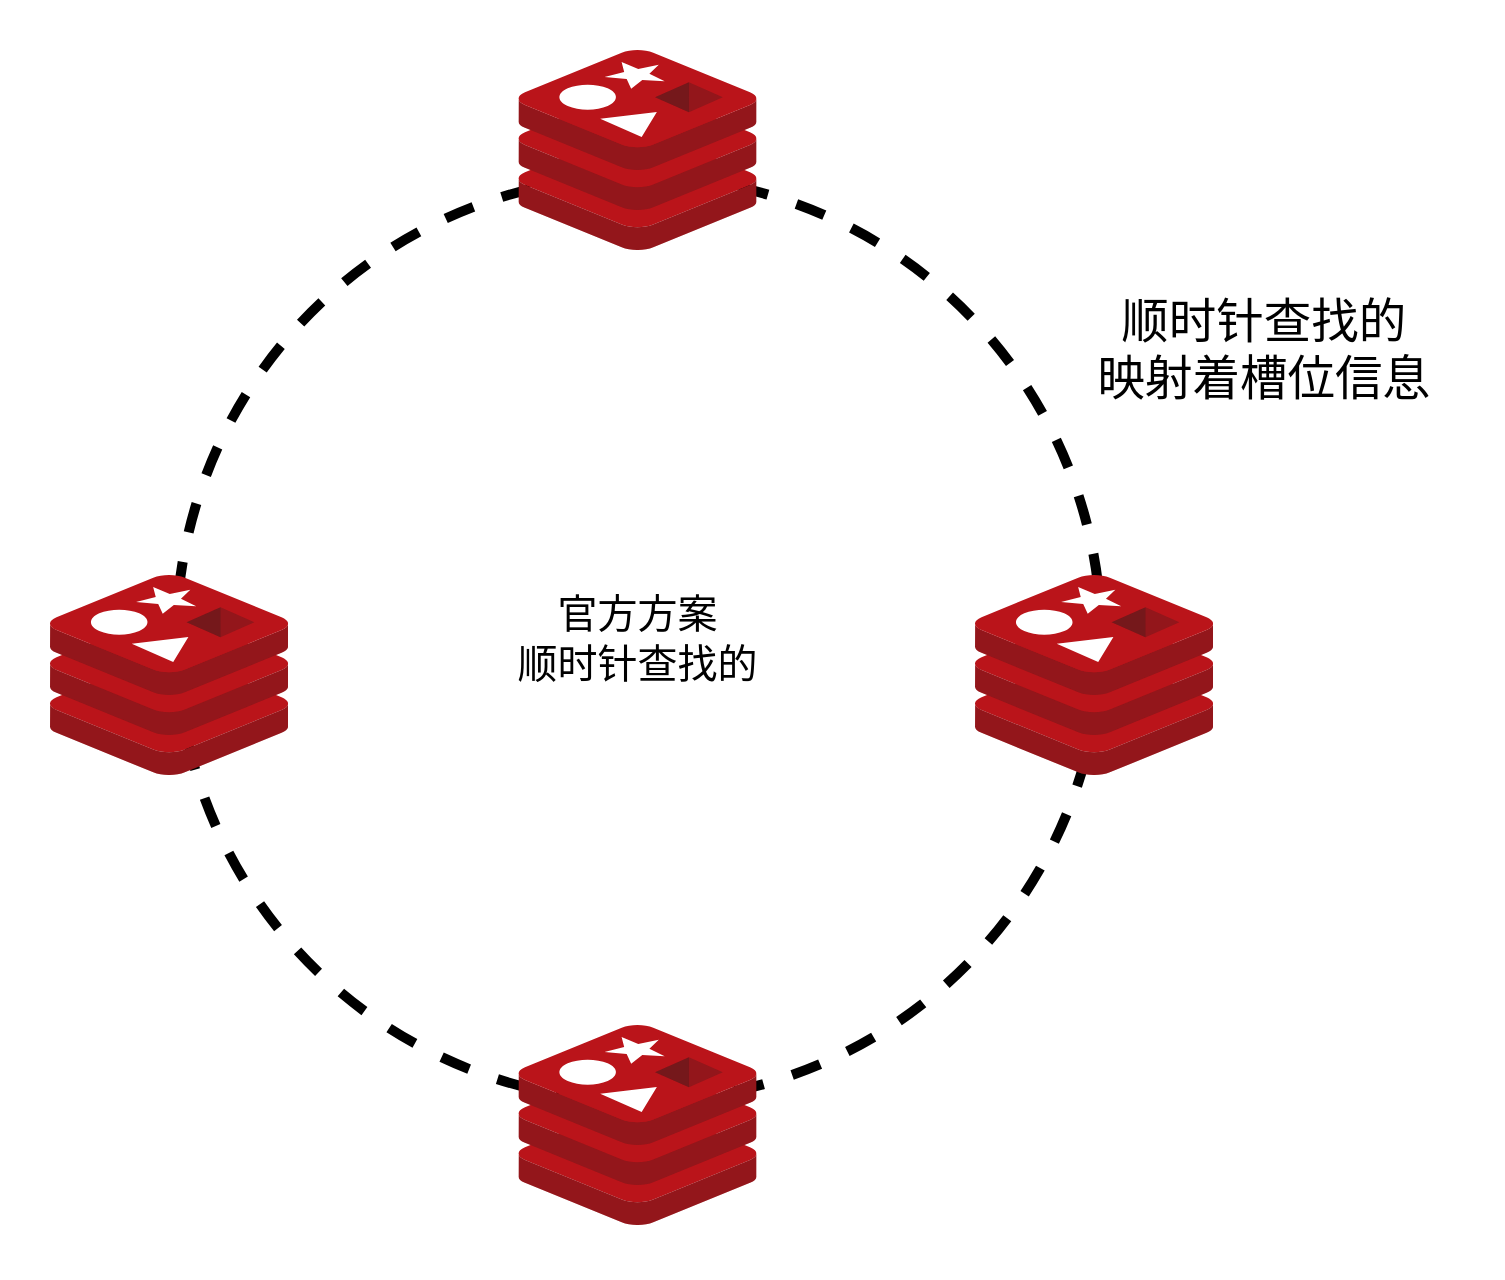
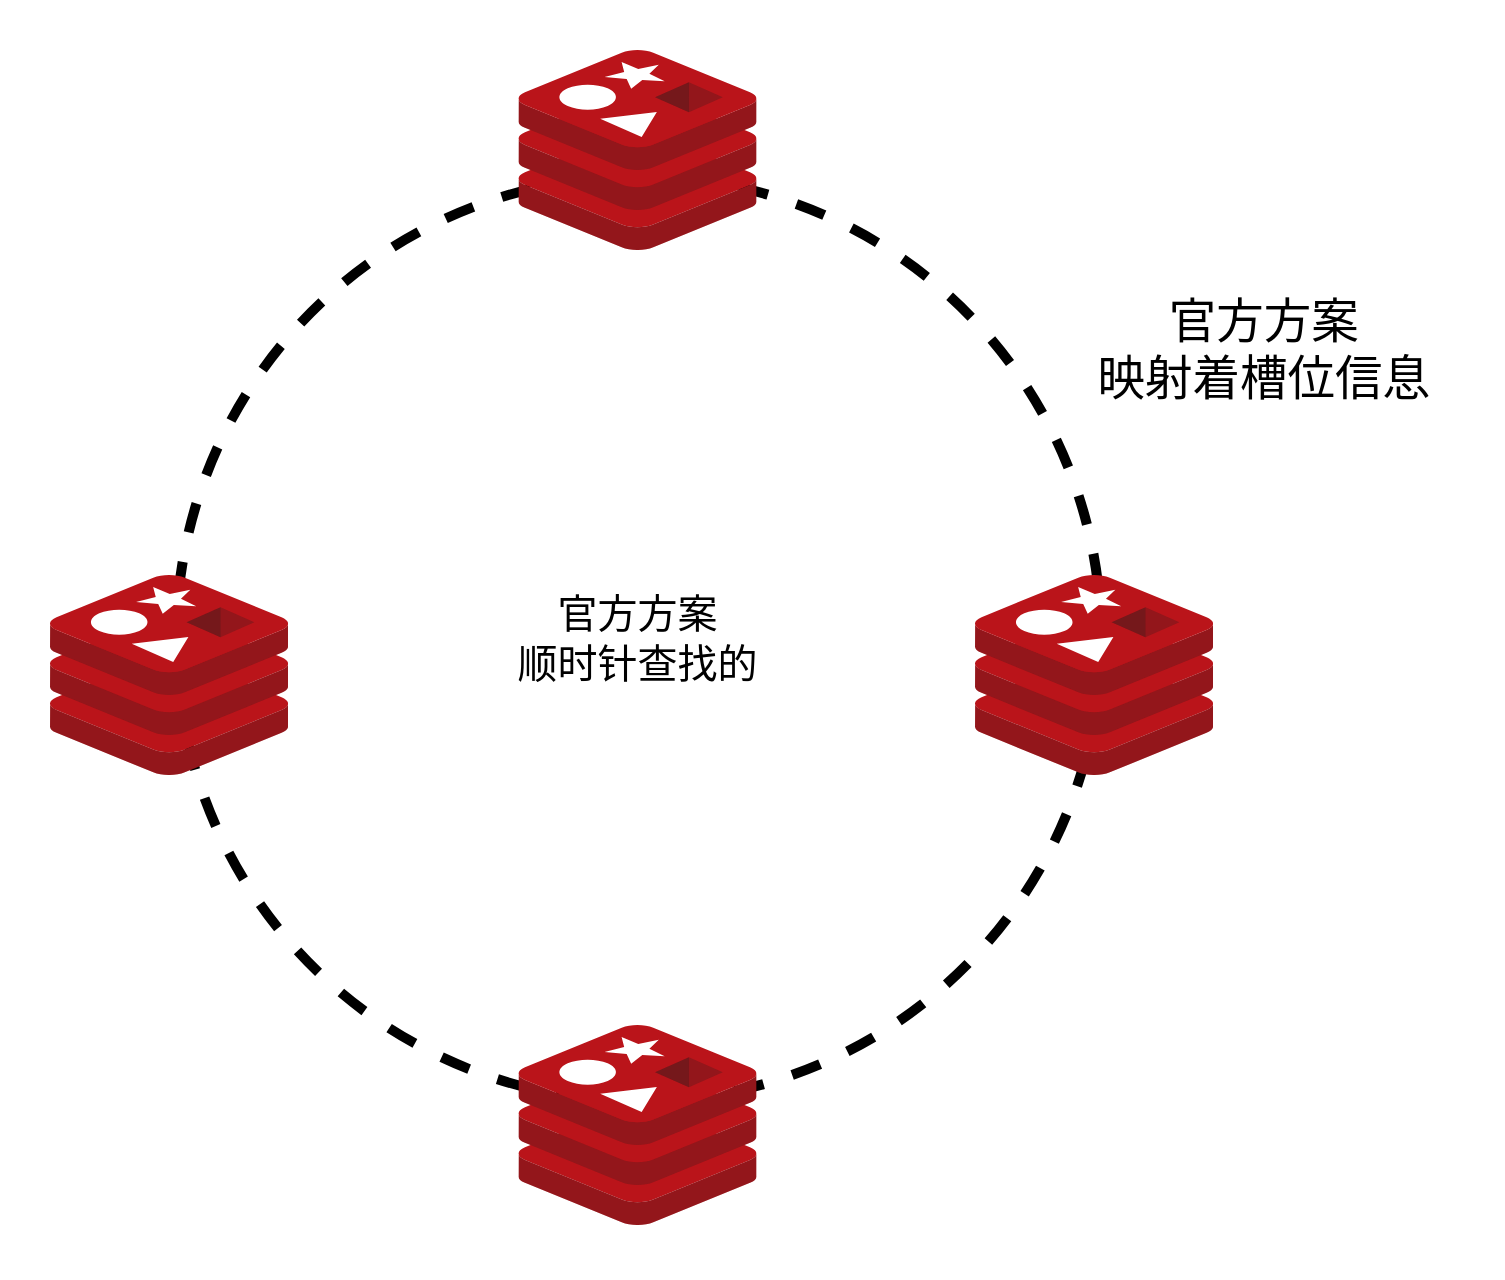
- <mxCell id="7" value="&lt;font style=&quot;font-size: 19px&quot;&gt;顺时针查找的&lt;br&gt;映射着槽位信息&lt;/font&gt;" style="text;html=1;align=center;verticalAlign=middle;resizable=0;points=[];autosize=1;strokeColor=none;fillColor=none;fontSize=16;" vertex="1" parent="1"><mxGeometry x="430" y="120" width="150" height="40" as="geometry" /></mxCell>
+ <mxCell id="7" value="&lt;font style=&quot;font-size: 19px&quot;&gt;官方方案&lt;br&gt;映射着槽位信息&lt;/font&gt;" style="text;html=1;align=center;verticalAlign=middle;resizable=0;points=[];autosize=1;strokeColor=none;fillColor=none;fontSize=16;" vertex="1" parent="1"><mxGeometry x="430" y="120" width="150" height="40" as="geometry" /></mxCell>
